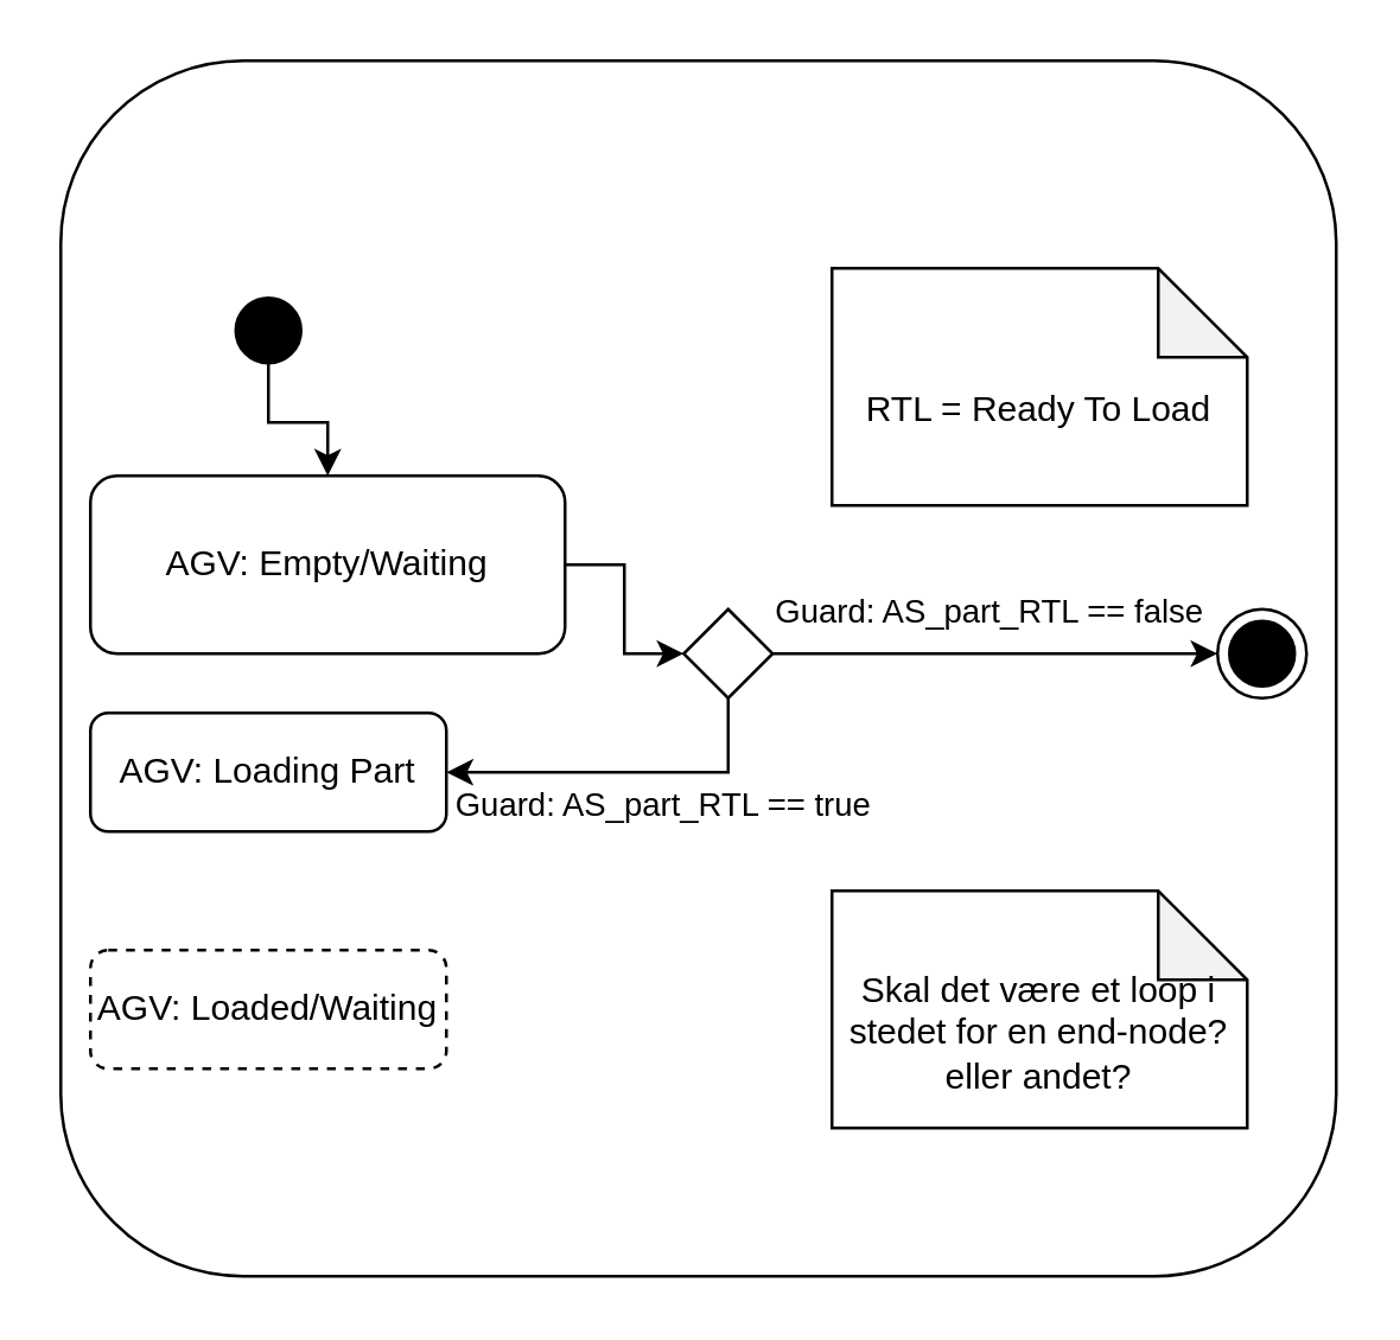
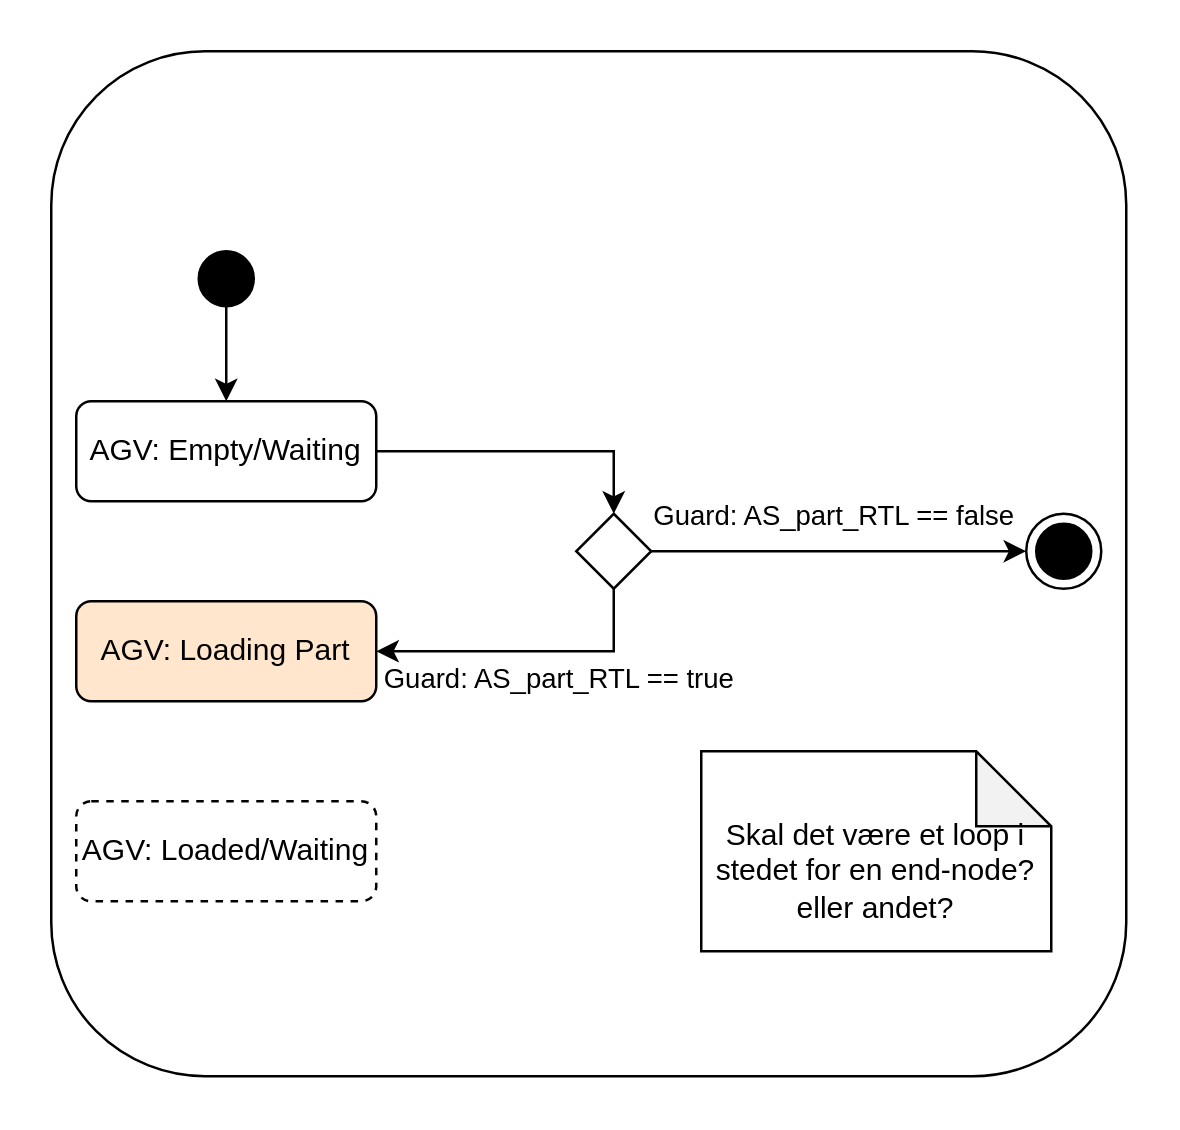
- <mxCell id="15" value="RTL = Ready To Load" style="shape=note;whiteSpace=wrap;html=1;backgroundOutline=1;darkOpacity=0.05;verticalAlign=middle;horizontal=1;spacingTop=16;" parent="1" vertex="1"><mxGeometry x="280" y="90" width="140" height="80" as="geometry" /></mxCell>
- <mxCell id="6" value="AGV: Empty/Waiting" style="rounded=1;whiteSpace=wrap;html=1;" parent="1" vertex="1"><mxGeometry x="30" y="160" width="160" height="60" as="geometry" /></mxCell>
+ <mxCell id="6" value="AGV: Empty/Waiting" style="rounded=1;whiteSpace=wrap;html=1;" parent="1" vertex="1"><mxGeometry x="30" y="160" width="120" height="40" as="geometry" /></mxCell>
- <mxCell id="7" value="AGV:&amp;nbsp;Loading Part" style="rounded=1;whiteSpace=wrap;html=1;" parent="1" vertex="1"><mxGeometry x="30" y="240" width="120" height="40" as="geometry" /></mxCell>
+ <mxCell id="7" value="AGV:&amp;nbsp;Loading Part" style="rounded=1;whiteSpace=wrap;html=1;fillColor=#ffe6cc;" parent="1" vertex="1"><mxGeometry x="30" y="240" width="120" height="40" as="geometry" /></mxCell>
